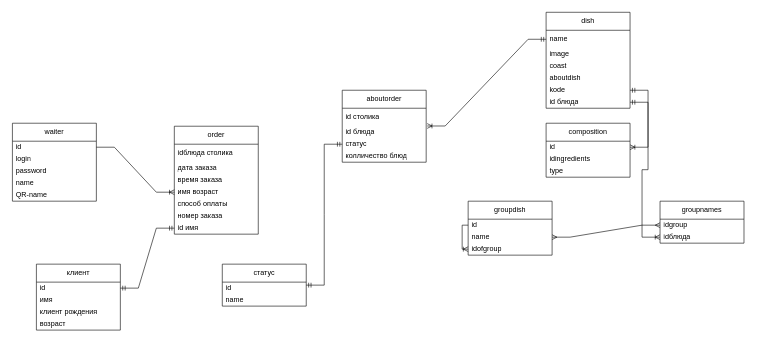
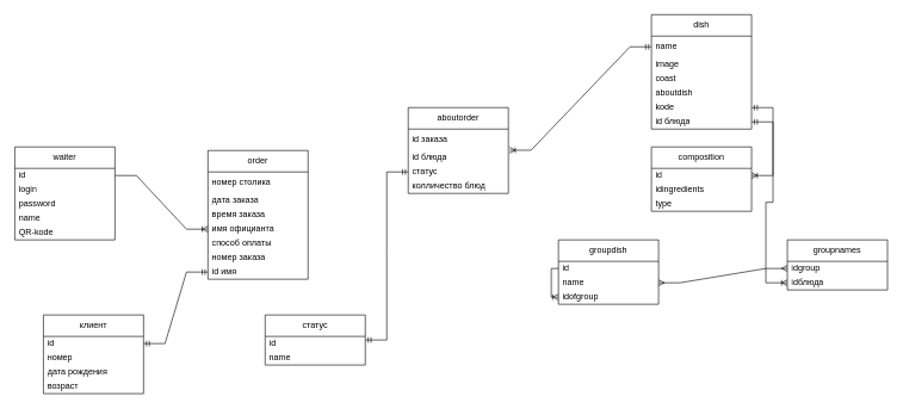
- <mxCell id="11" value="id столика" style="text;strokeColor=none;fillColor=none;align=left;verticalAlign=middle;spacingLeft=4;spacingRight=4;overflow=hidden;points=[[0,0.5],[1,0.5]];portConstraint=eastwest;rotatable=0;whiteSpace=wrap;html=1;" parent="10" vertex="1"><mxGeometry y="30" width="140" height="30" as="geometry" /></mxCell>
+ <mxCell id="11" value="id заказа" style="text;strokeColor=none;fillColor=none;align=left;verticalAlign=middle;spacingLeft=4;spacingRight=4;overflow=hidden;points=[[0,0.5],[1,0.5]];portConstraint=eastwest;rotatable=0;whiteSpace=wrap;html=1;" parent="10" vertex="1"><mxGeometry y="30" width="140" height="30" as="geometry" /></mxCell>
- <mxCell id="3" value="idблюда столика" style="text;strokeColor=none;fillColor=none;align=left;verticalAlign=middle;spacingLeft=4;spacingRight=4;overflow=hidden;points=[[0,0.5],[1,0.5]];portConstraint=eastwest;rotatable=0;whiteSpace=wrap;html=1;" parent="2" vertex="1"><mxGeometry y="30" width="140" height="30" as="geometry" /></mxCell>
+ <mxCell id="3" value="номер столика" style="text;strokeColor=none;fillColor=none;align=left;verticalAlign=middle;spacingLeft=4;spacingRight=4;overflow=hidden;points=[[0,0.5],[1,0.5]];portConstraint=eastwest;rotatable=0;whiteSpace=wrap;html=1;" parent="2" vertex="1"><mxGeometry y="30" width="140" height="30" as="geometry" /></mxCell>
- <mxCell id="6" value="имя возраст" style="text;strokeColor=none;fillColor=none;align=left;verticalAlign=middle;spacingLeft=4;spacingRight=4;overflow=hidden;points=[[0,0.5],[1,0.5]];portConstraint=eastwest;rotatable=0;whiteSpace=wrap;html=1;" parent="2" vertex="1"><mxGeometry y="100" width="140" height="20" as="geometry" /></mxCell>
+ <mxCell id="6" value="имя официанта" style="text;strokeColor=none;fillColor=none;align=left;verticalAlign=middle;spacingLeft=4;spacingRight=4;overflow=hidden;points=[[0,0.5],[1,0.5]];portConstraint=eastwest;rotatable=0;whiteSpace=wrap;html=1;" parent="2" vertex="1"><mxGeometry y="100" width="140" height="20" as="geometry" /></mxCell>
- <mxCell id="39" value="QR-name" style="text;strokeColor=none;fillColor=none;align=left;verticalAlign=middle;spacingLeft=4;spacingRight=4;overflow=hidden;points=[[0,0.5],[1,0.5]];portConstraint=eastwest;rotatable=0;whiteSpace=wrap;html=1;" parent="34" vertex="1"><mxGeometry y="110" width="140" height="20" as="geometry" /></mxCell>
+ <mxCell id="39" value="QR-kode" style="text;strokeColor=none;fillColor=none;align=left;verticalAlign=middle;spacingLeft=4;spacingRight=4;overflow=hidden;points=[[0,0.5],[1,0.5]];portConstraint=eastwest;rotatable=0;whiteSpace=wrap;html=1;" parent="34" vertex="1"><mxGeometry y="110" width="140" height="20" as="geometry" /></mxCell>
- <mxCell id="51" value="имя" style="text;strokeColor=none;fillColor=none;align=left;verticalAlign=middle;spacingLeft=4;spacingRight=4;overflow=hidden;points=[[0,0.5],[1,0.5]];portConstraint=eastwest;rotatable=0;whiteSpace=wrap;html=1;" vertex="1" parent="49"><mxGeometry y="50" width="140" height="20" as="geometry" /></mxCell>
+ <mxCell id="51" value="номер" style="text;strokeColor=none;fillColor=none;align=left;verticalAlign=middle;spacingLeft=4;spacingRight=4;overflow=hidden;points=[[0,0.5],[1,0.5]];portConstraint=eastwest;rotatable=0;whiteSpace=wrap;html=1;" vertex="1" parent="49"><mxGeometry y="50" width="140" height="20" as="geometry" /></mxCell>
- <mxCell id="52" value="клиент рождения" style="text;strokeColor=none;fillColor=none;align=left;verticalAlign=middle;spacingLeft=4;spacingRight=4;overflow=hidden;points=[[0,0.5],[1,0.5]];portConstraint=eastwest;rotatable=0;whiteSpace=wrap;html=1;" vertex="1" parent="49"><mxGeometry y="70" width="140" height="20" as="geometry" /></mxCell>
+ <mxCell id="52" value="дата рождения" style="text;strokeColor=none;fillColor=none;align=left;verticalAlign=middle;spacingLeft=4;spacingRight=4;overflow=hidden;points=[[0,0.5],[1,0.5]];portConstraint=eastwest;rotatable=0;whiteSpace=wrap;html=1;" vertex="1" parent="49"><mxGeometry y="70" width="140" height="20" as="geometry" /></mxCell>
